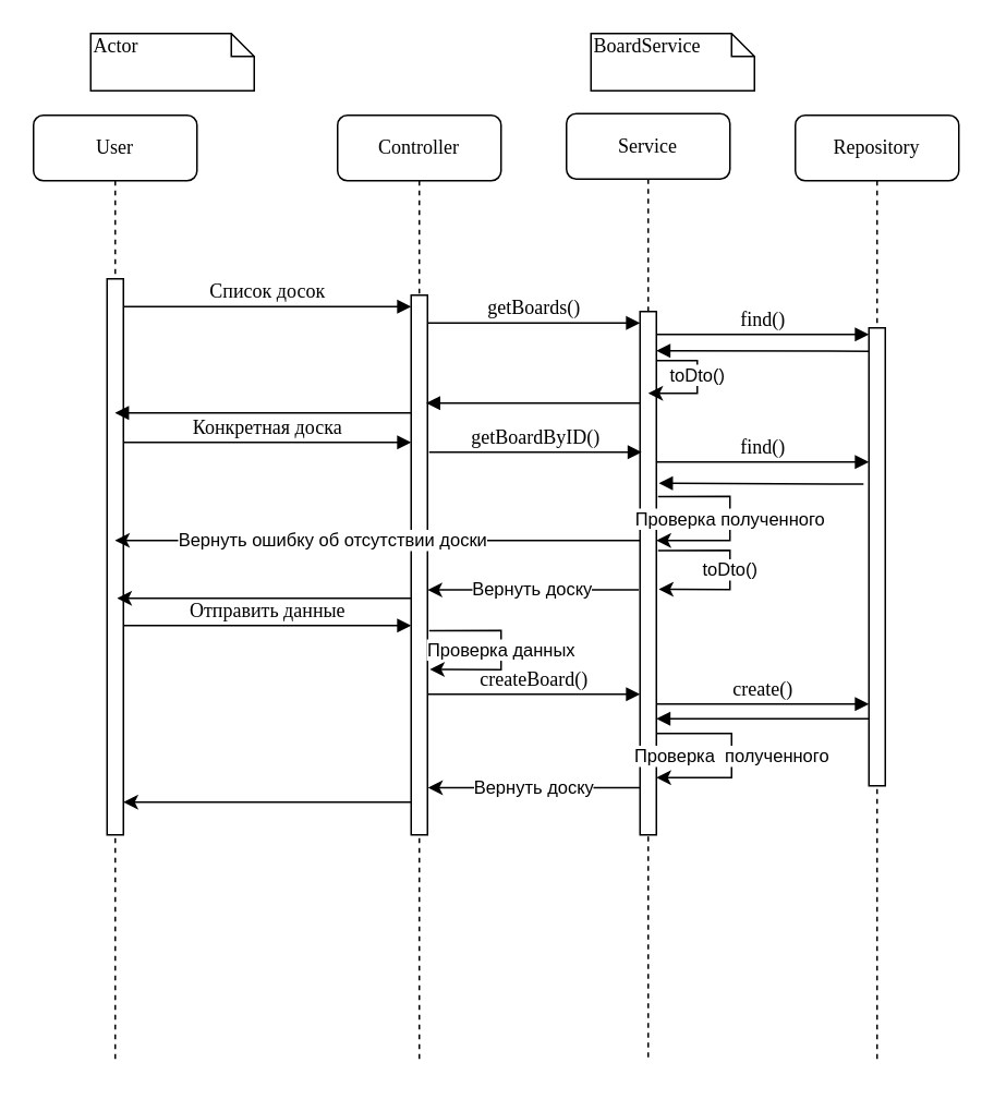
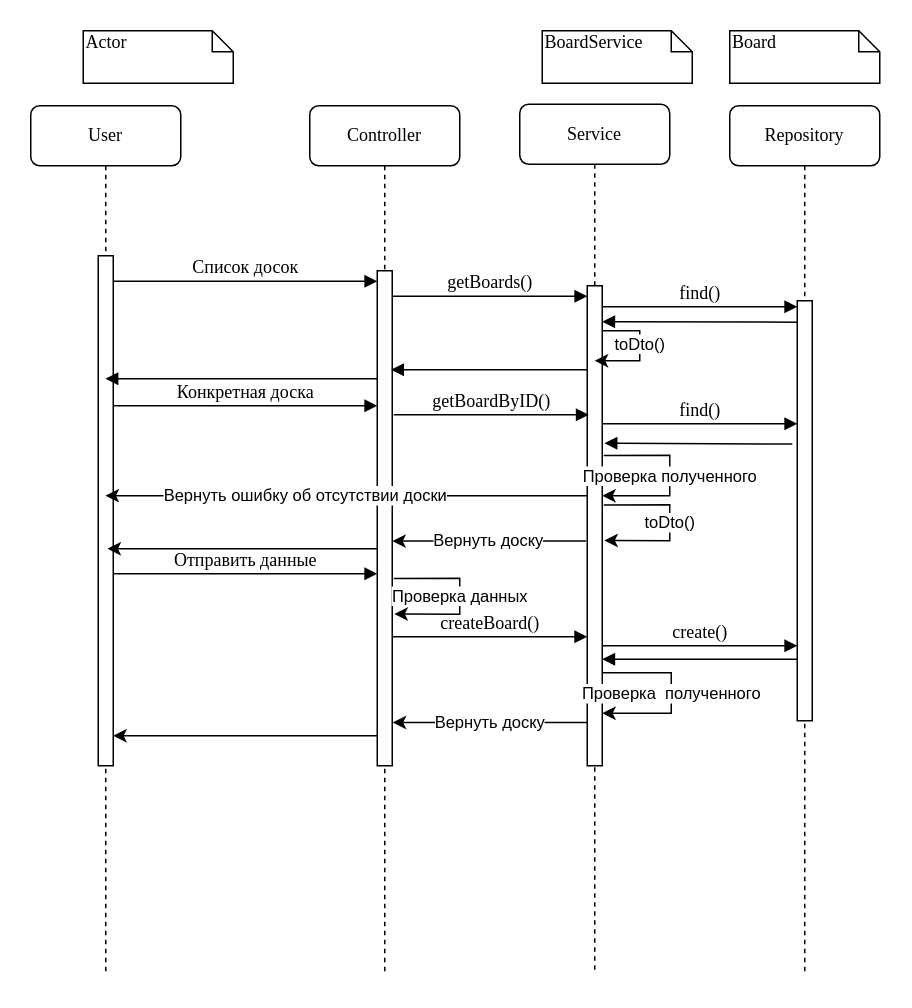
+ <mxCell id="16" value="Board" style="shape=note;whiteSpace=wrap;html=1;size=14;verticalAlign=top;align=left;spacingTop=-6;rounded=0;shadow=0;comic=0;labelBackgroundColor=none;strokeWidth=1;fontFamily=Verdana;fontSize=12" parent="1" vertex="1"><mxGeometry x="486" y="20" width="100" height="35" as="geometry" /></mxCell>
